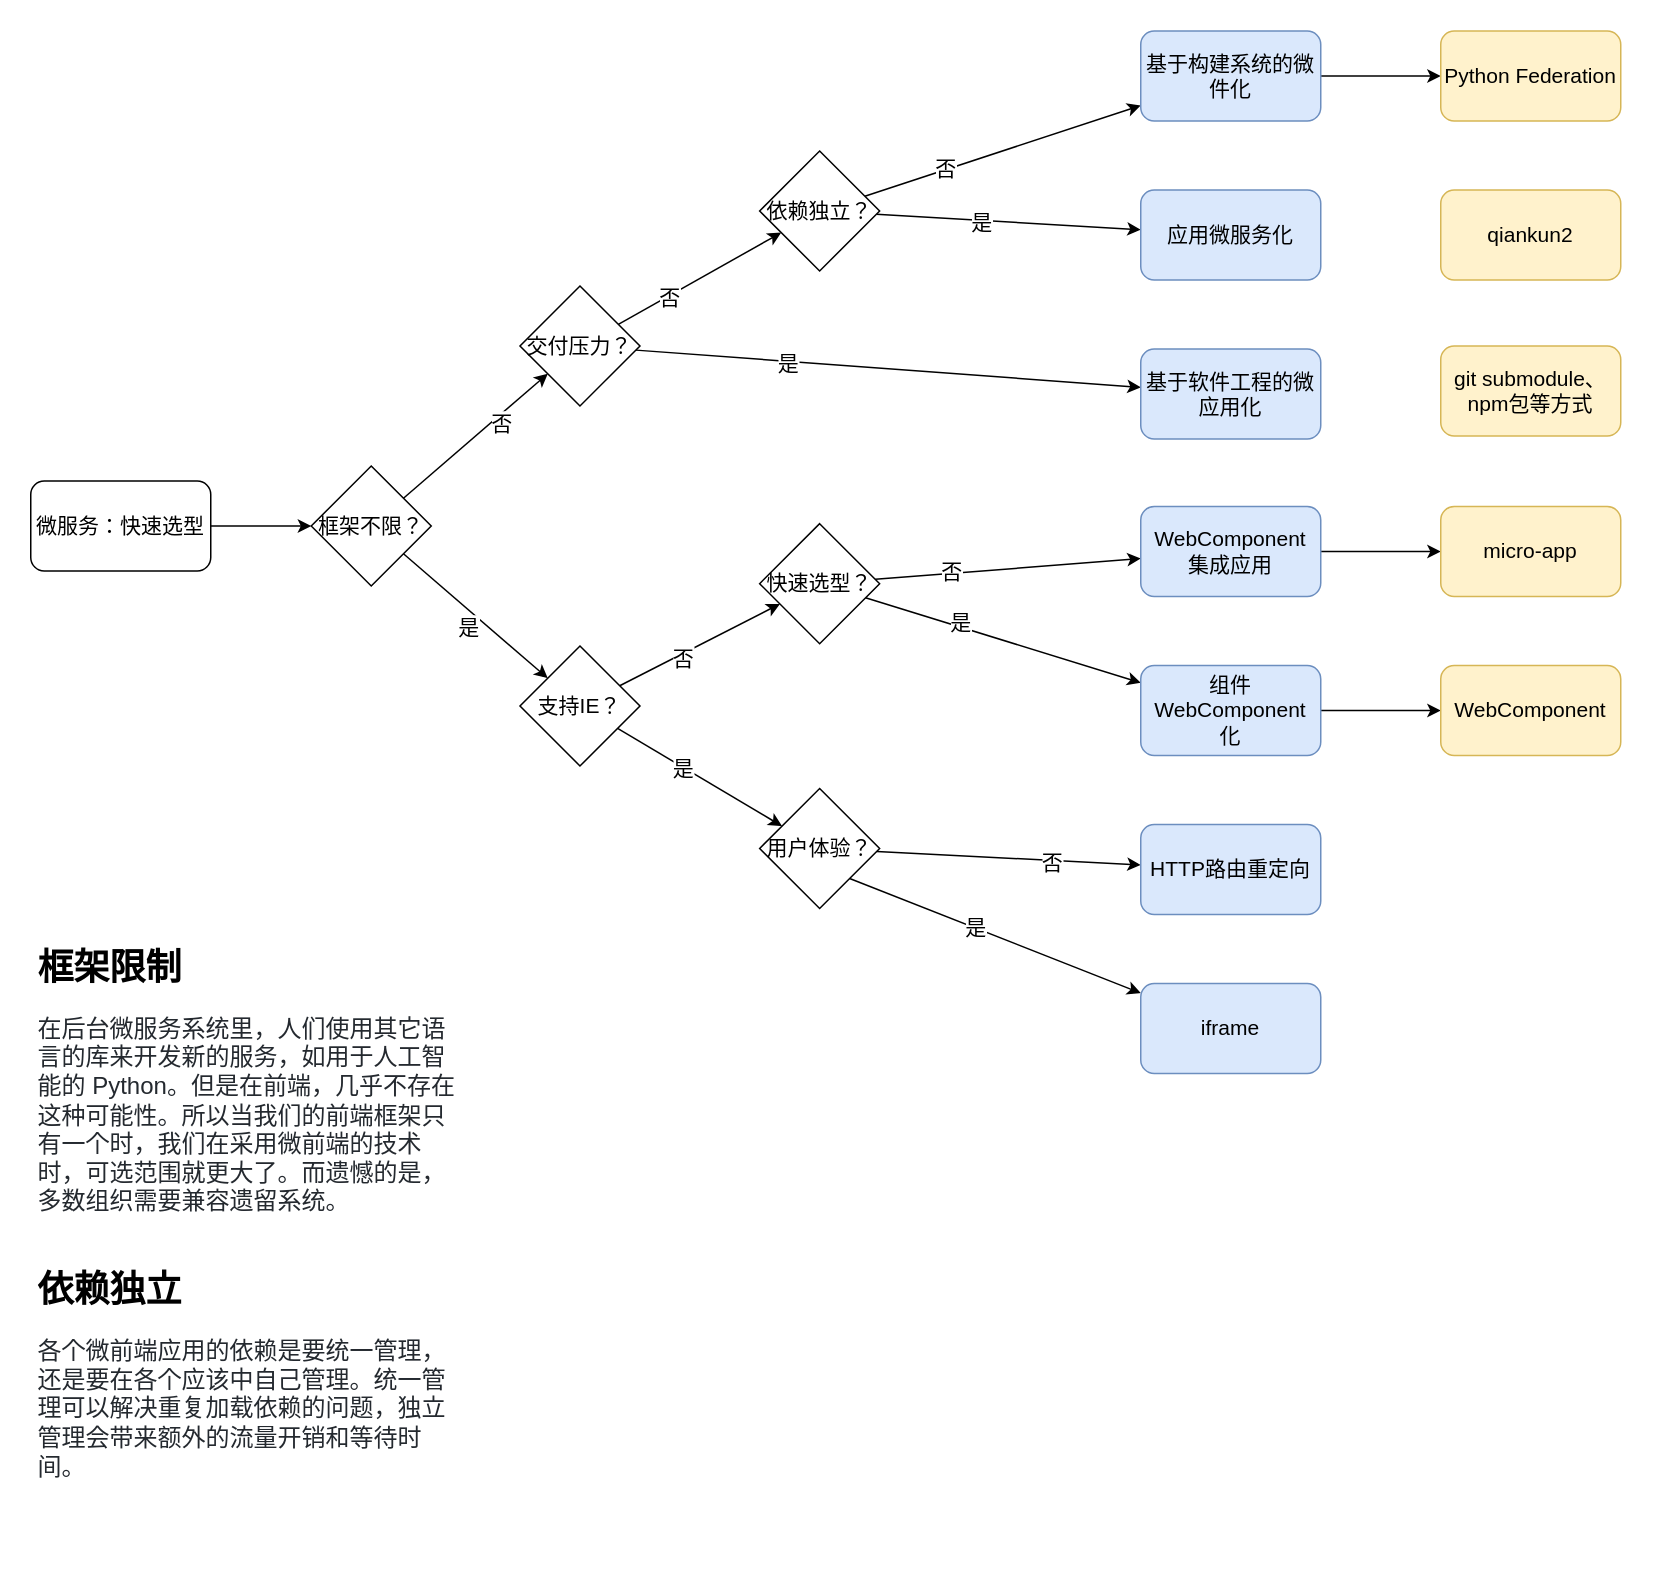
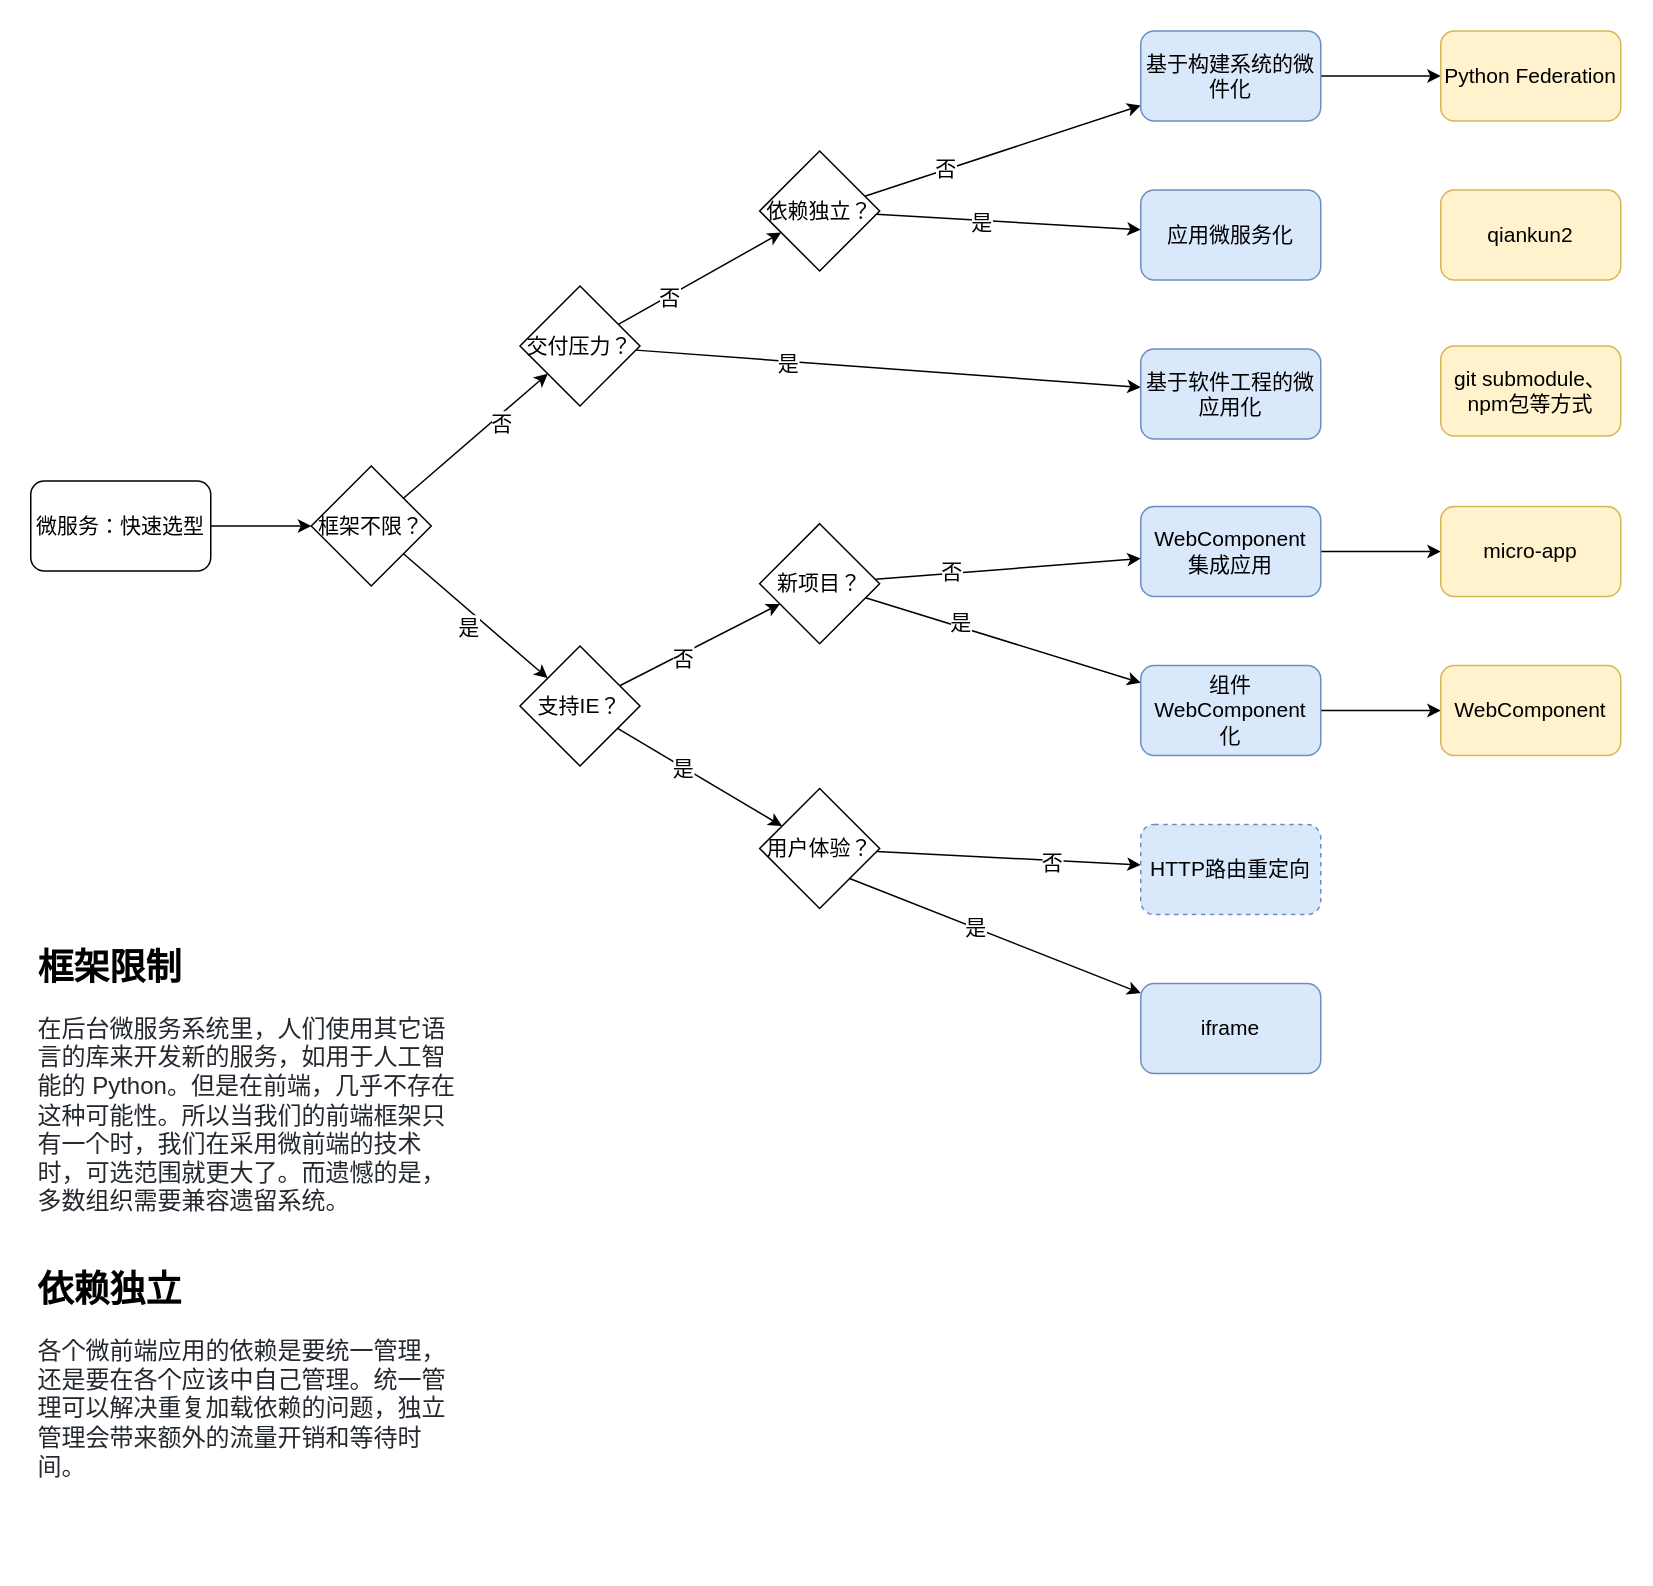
- <mxCell id="28" value="快速选型？" style="rhombus;whiteSpace=wrap;html=1;fontSize=14;" parent="1" vertex="1"><mxGeometry x="505.929" y="348.44" width="80" height="80" as="geometry" /></mxCell>
+ <mxCell id="28" value="新项目？" style="rhombus;whiteSpace=wrap;html=1;fontSize=14;" parent="1" vertex="1"><mxGeometry x="505.929" y="348.44" width="80" height="80" as="geometry" /></mxCell>
- <mxCell id="40" value="HTTP路由重定向" style="rounded=1;whiteSpace=wrap;html=1;fillColor=#dae8fc;strokeColor=#6c8ebf;fontSize=14;" parent="1" vertex="1"><mxGeometry x="760" y="549" width="120" height="60" as="geometry" /></mxCell>
+ <mxCell id="40" value="HTTP路由重定向" style="rounded=1;whiteSpace=wrap;html=1;fillColor=#dae8fc;strokeColor=#6c8ebf;fontSize=14;dashed=1;" parent="1" vertex="1"><mxGeometry x="760" y="549" width="120" height="60" as="geometry" /></mxCell>
